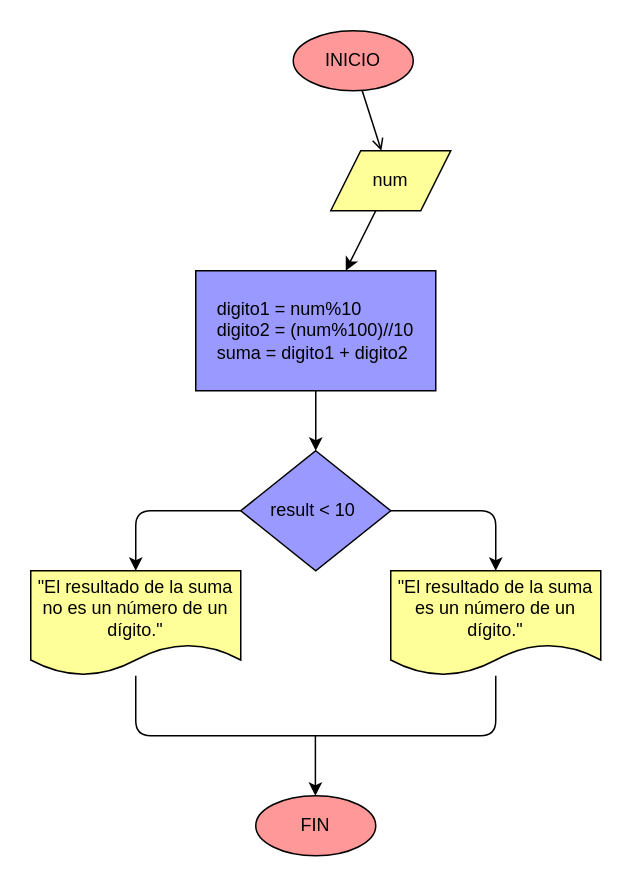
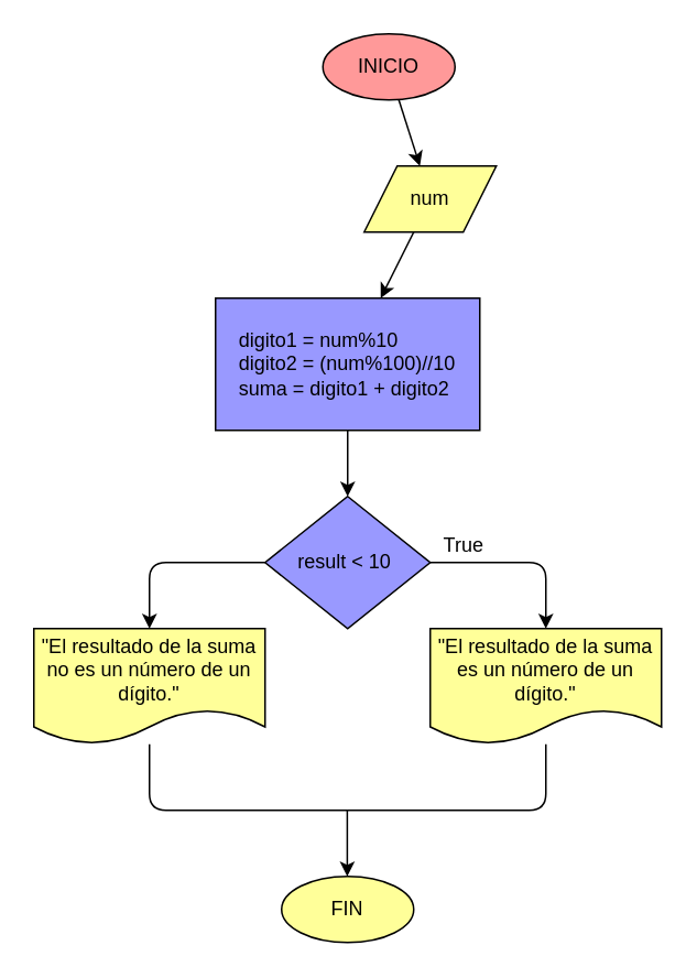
- <mxCell id="2" value="" style="edgeStyle=none;html=1;strokeColor=#000000;fontColor=#000000;endArrow=open;" parent="1" source="3" target="5" edge="1"><mxGeometry relative="1" as="geometry" /></mxCell>
+ <mxCell id="2" value="" style="edgeStyle=none;html=1;strokeColor=#000000;fontColor=#000000;" parent="1" source="3" target="5" edge="1"><mxGeometry relative="1" as="geometry" /></mxCell>
+ <mxCell id="13" value="True" style="text;html=1;align=center;verticalAlign=middle;resizable=0;points=[];autosize=1;strokeColor=none;fillColor=none;fontColor=#000000;" parent="1" vertex="1"><mxGeometry x="260" y="320" width="40" height="20" as="geometry" /></mxCell>
- <mxCell id="12" value="FIN" style="ellipse;whiteSpace=wrap;html=1;fillColor=#FF9999;fontColor=#000000;strokeColor=#000000;" parent="1" vertex="1"><mxGeometry x="170" y="530" width="80" height="40" as="geometry" /></mxCell>
+ <mxCell id="12" value="FIN" style="ellipse;whiteSpace=wrap;html=1;fillColor=#ffff99;fontColor=#000000;strokeColor=#000000;" parent="1" vertex="1"><mxGeometry x="170" y="530" width="80" height="40" as="geometry" /></mxCell>
